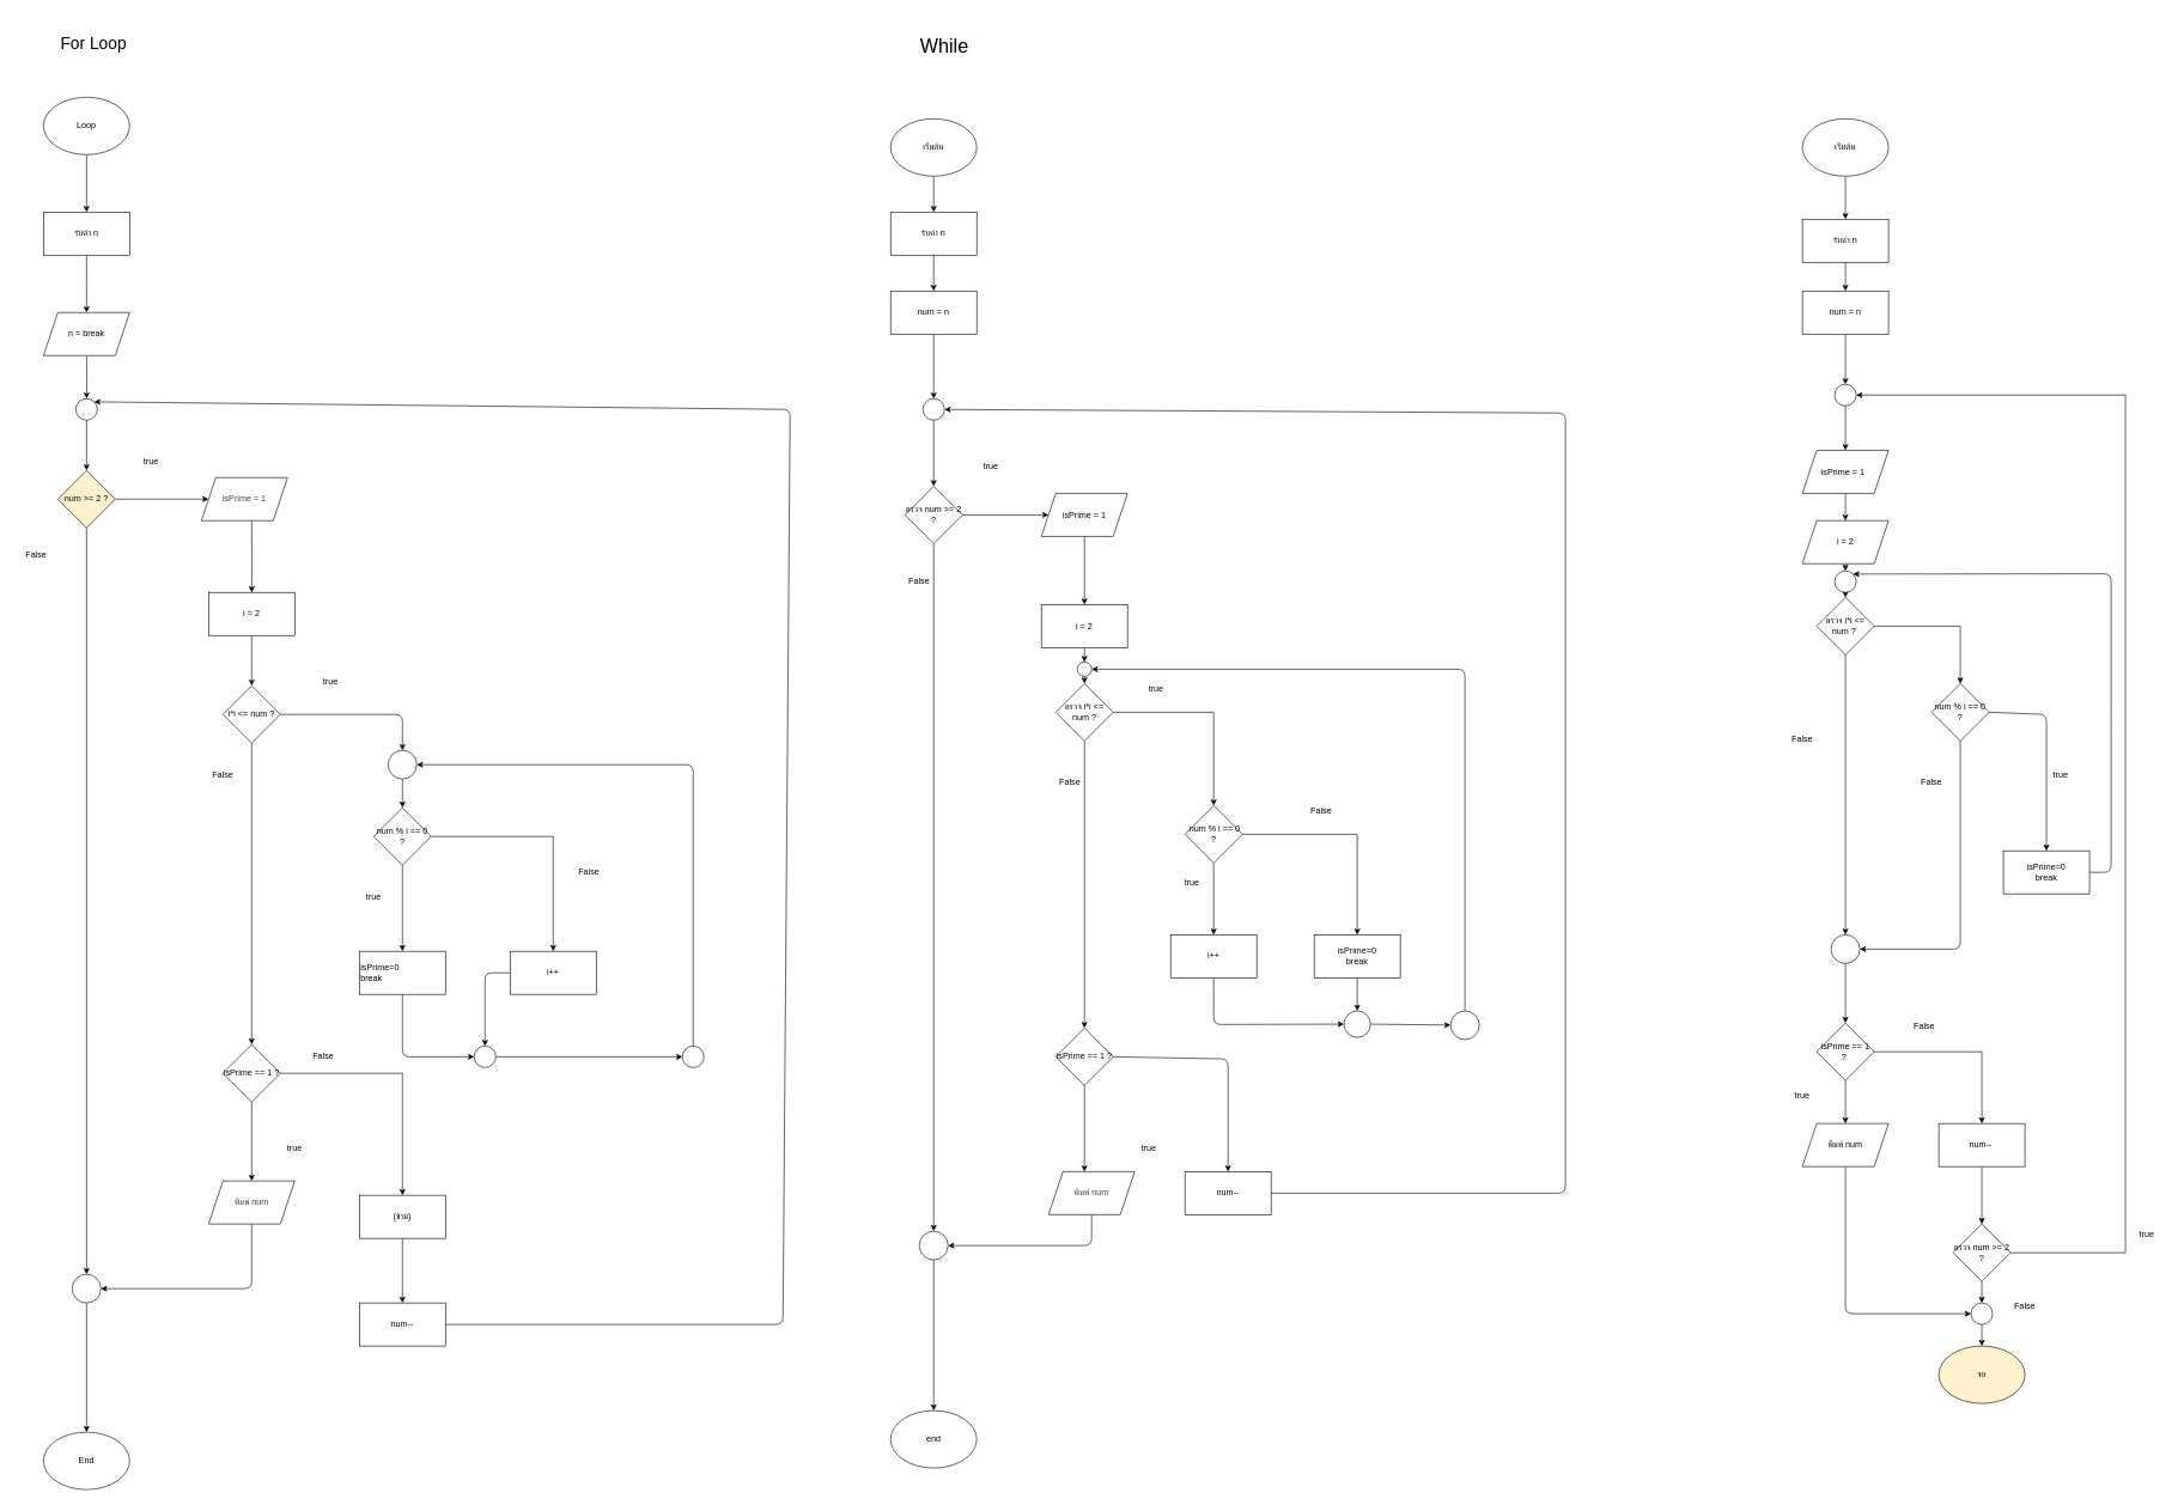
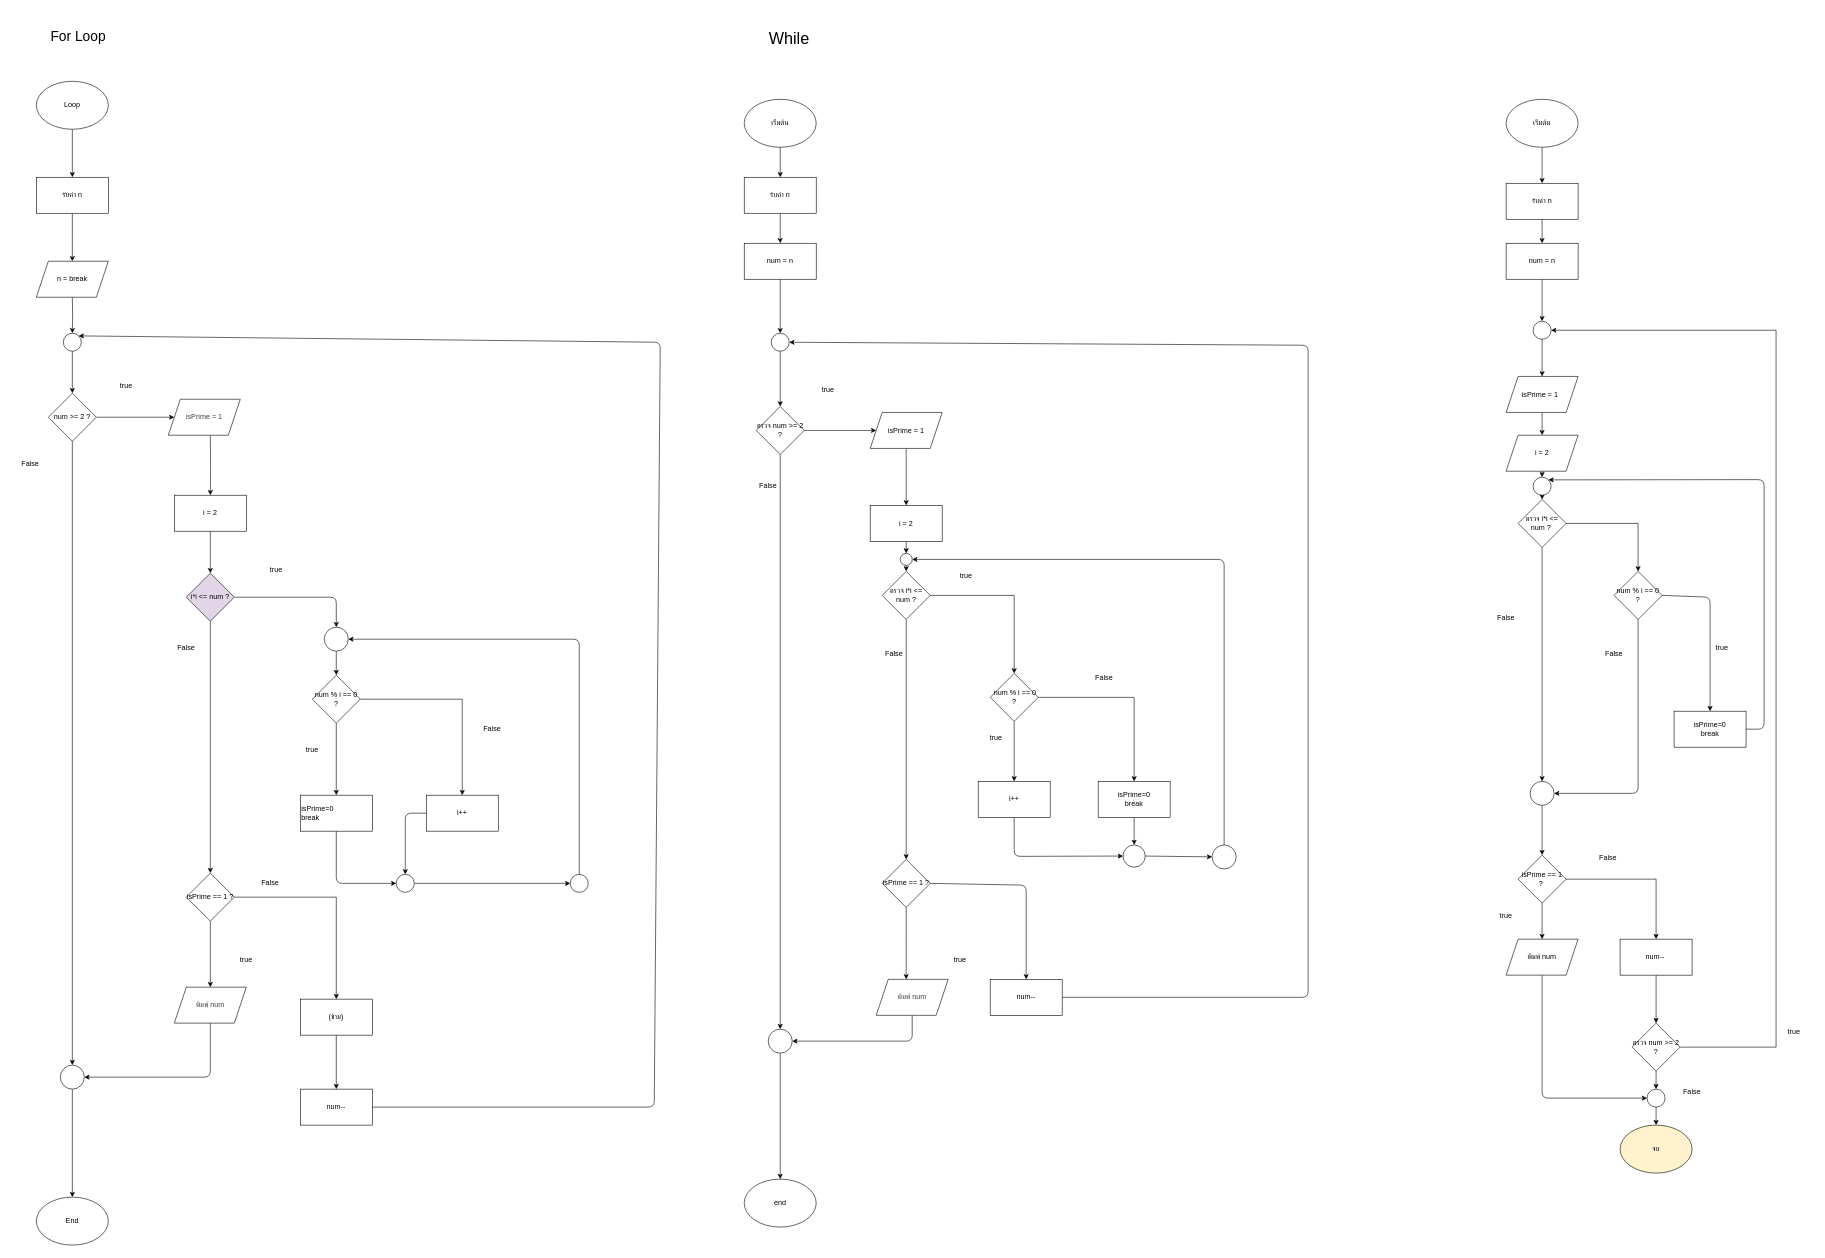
- <mxCell id="13" value="&lt;span style=&quot;font-size: 12px;&quot;&gt;num &amp;gt;= 2 ?&lt;/span&gt;" style="rhombus;whiteSpace=wrap;html=1;fillColor=#fff2cc;" parent="1" vertex="1"><mxGeometry x="80" y="655" width="80" height="80" as="geometry" /></mxCell>
+ <mxCell id="13" value="&lt;span style=&quot;font-size: 12px;&quot;&gt;num &amp;gt;= 2 ?&lt;/span&gt;" style="rhombus;whiteSpace=wrap;html=1;" parent="1" vertex="1"><mxGeometry x="80" y="655" width="80" height="80" as="geometry" /></mxCell>
- <mxCell id="20" value="i*i &lt;= num ?" style="rhombus;whiteSpace=wrap;html=1;" parent="1" vertex="1"><mxGeometry x="310" y="955" width="80" height="80" as="geometry" /></mxCell>
+ <mxCell id="20" value="i*i &lt;= num ?" style="rhombus;whiteSpace=wrap;html=1;fillColor=#e1d5e7;" parent="1" vertex="1"><mxGeometry x="310" y="955" width="80" height="80" as="geometry" /></mxCell>
